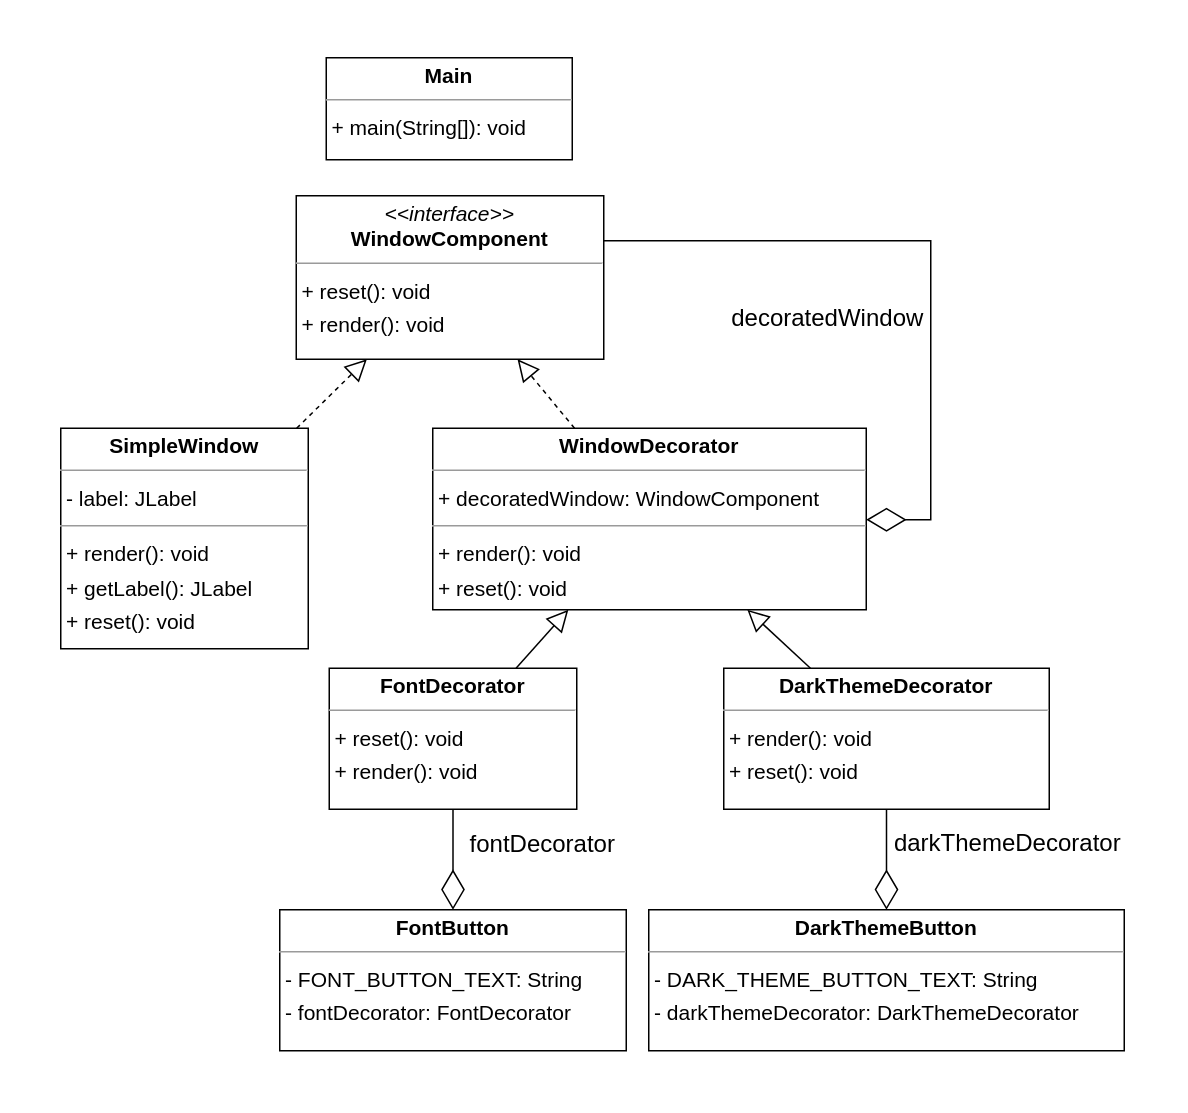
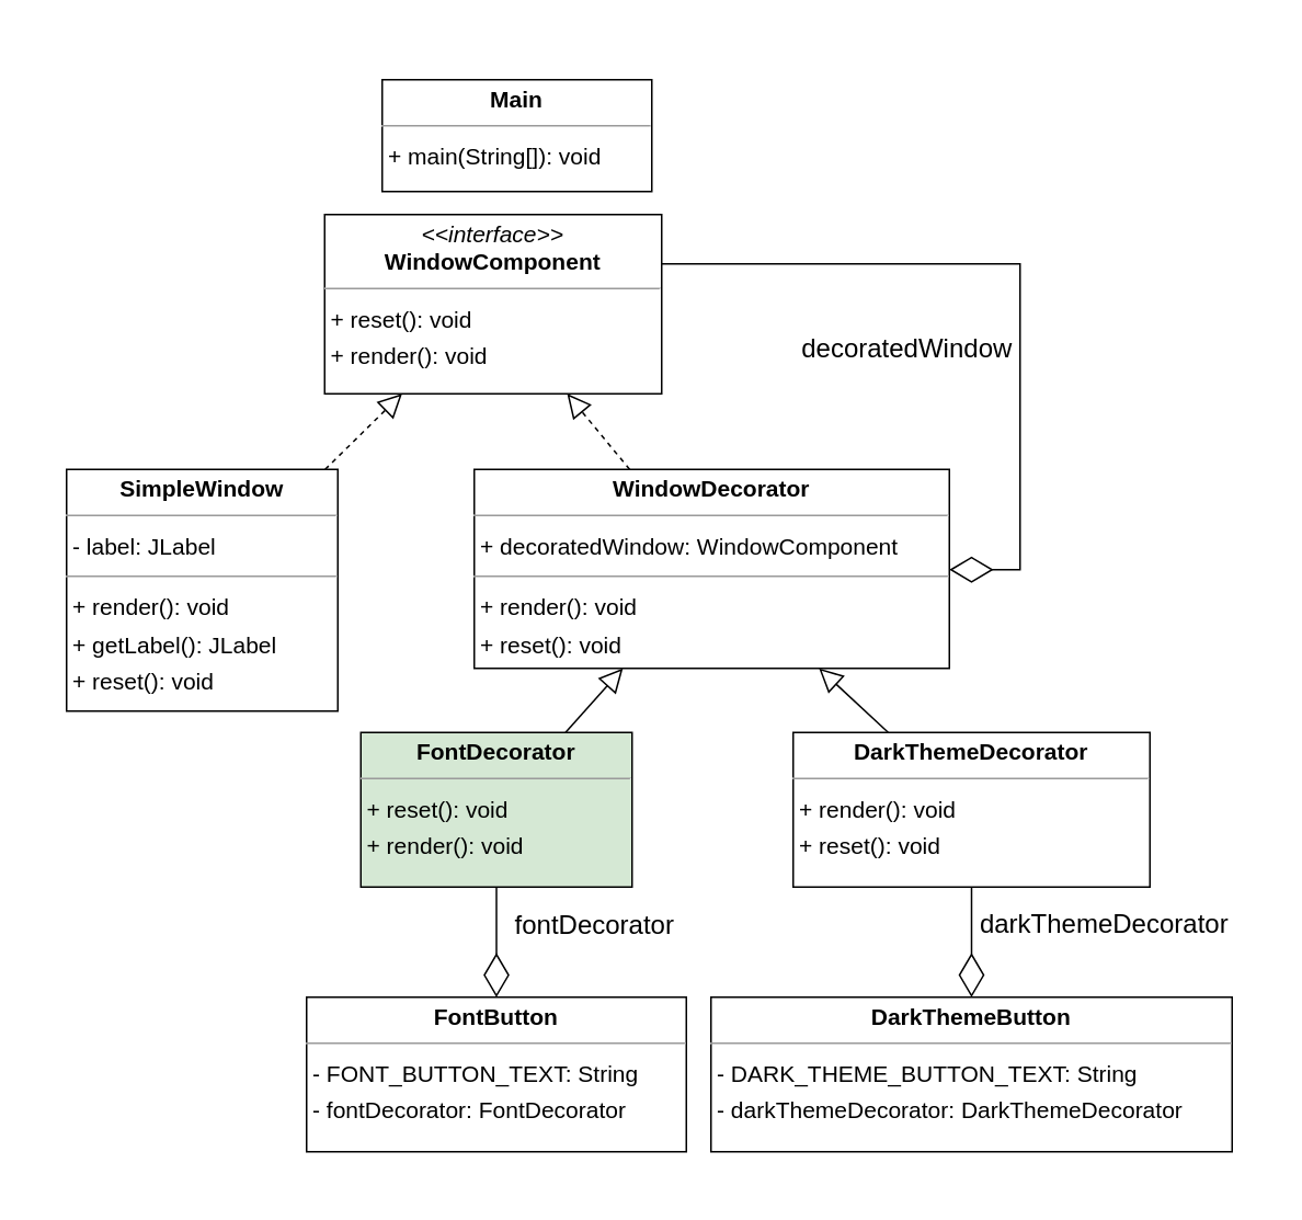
- <mxCell id="6" value="&lt;p style=&quot;margin:0px;margin-top:4px;text-align:center;&quot;&gt;&lt;b&gt;Main&lt;/b&gt;&lt;/p&gt;&lt;hr size=&quot;1&quot;/&gt;&lt;p style=&quot;margin:0 0 0 4px;line-height:1.6;&quot;&gt;+ main(String[]): void&lt;/p&gt;" style="verticalAlign=top;align=left;overflow=fill;fontSize=14;fontFamily=Helvetica;html=1;rounded=0;shadow=0;comic=0;labelBackgroundColor=none;strokeWidth=1;" parent="1" vertex="1"><mxGeometry x="217" y="38" width="164" height="68" as="geometry" /></mxCell>
+ <mxCell id="6" value="&lt;p style=&quot;margin:0px;margin-top:4px;text-align:center;&quot;&gt;&lt;b&gt;Main&lt;/b&gt;&lt;/p&gt;&lt;hr size=&quot;1&quot;/&gt;&lt;p style=&quot;margin:0 0 0 4px;line-height:1.6;&quot;&gt;+ main(String[]): void&lt;/p&gt;" style="verticalAlign=top;align=left;overflow=fill;fontSize=14;fontFamily=Helvetica;html=1;rounded=0;shadow=0;comic=0;labelBackgroundColor=none;strokeWidth=1;" parent="1" vertex="1"><mxGeometry x="232" y="48" width="164" height="68" as="geometry" /></mxCell>
- <mxCell id="5" value="&lt;p style=&quot;margin:0px;margin-top:4px;text-align:center;&quot;&gt;&lt;b&gt;FontDecorator&lt;/b&gt;&lt;/p&gt;&lt;hr size=&quot;1&quot;/&gt;&lt;p style=&quot;margin:0 0 0 4px;line-height:1.6;&quot;&gt;+ reset(): void&lt;br/&gt;+ render(): void&lt;/p&gt;" style="verticalAlign=top;align=left;overflow=fill;fontSize=14;fontFamily=Helvetica;html=1;rounded=0;shadow=0;comic=0;labelBackgroundColor=none;strokeWidth=1;" parent="1" vertex="1"><mxGeometry x="219" y="445" width="165" height="94" as="geometry" /></mxCell>
+ <mxCell id="5" value="&lt;p style=&quot;margin:0px;margin-top:4px;text-align:center;&quot;&gt;&lt;b&gt;FontDecorator&lt;/b&gt;&lt;/p&gt;&lt;hr size=&quot;1&quot;/&gt;&lt;p style=&quot;margin:0 0 0 4px;line-height:1.6;&quot;&gt;+ reset(): void&lt;br/&gt;+ render(): void&lt;/p&gt;" style="verticalAlign=top;align=left;overflow=fill;fontSize=14;fontFamily=Helvetica;html=1;rounded=0;shadow=0;comic=0;labelBackgroundColor=none;strokeWidth=1;fillColor=#d5e8d4;" parent="1" vertex="1"><mxGeometry x="219" y="445" width="165" height="94" as="geometry" /></mxCell>
